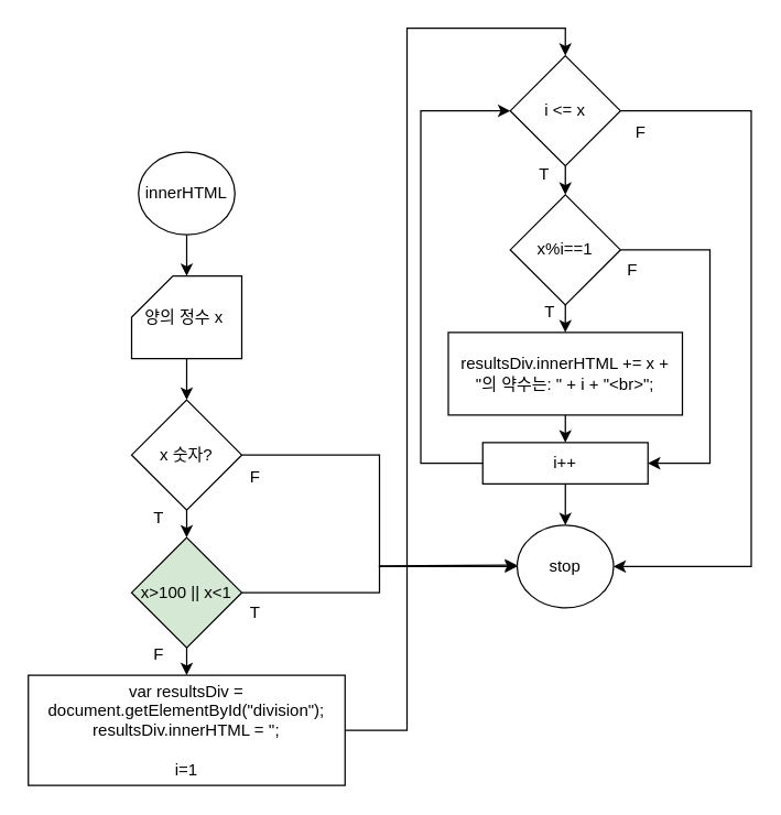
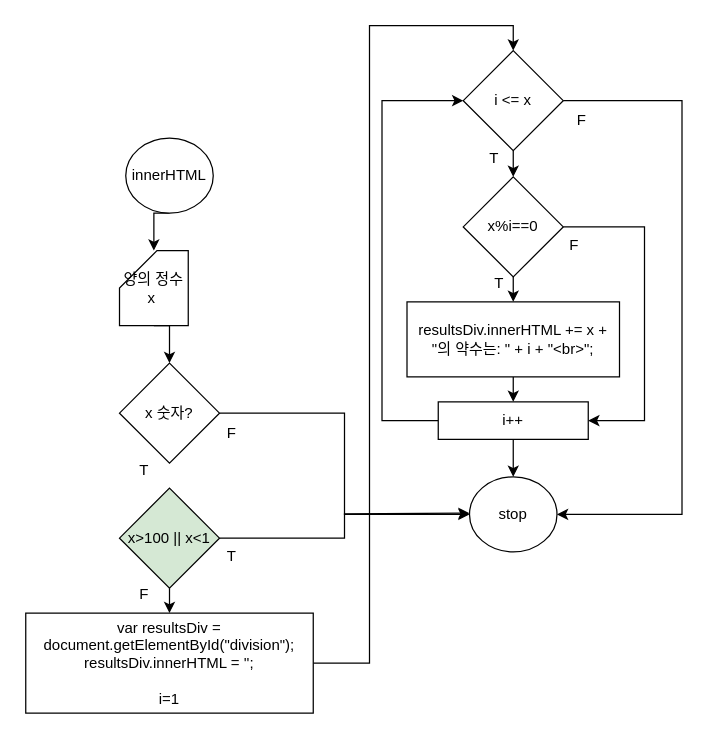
- <mxCell id="17" value="x%i==1" style="rhombus;whiteSpace=wrap;html=1;" vertex="1" parent="1"><mxGeometry x="370" y="141" width="80" height="80" as="geometry" /></mxCell>
+ <mxCell id="17" value="x%i==0" style="rhombus;whiteSpace=wrap;html=1;" vertex="1" parent="1"><mxGeometry x="370" y="141" width="80" height="80" as="geometry" /></mxCell>
- <mxCell id="3" value="양의 정수 x&amp;nbsp;" style="shape=card;whiteSpace=wrap;html=1;" vertex="1" parent="1"><mxGeometry x="95" y="200" width="80" height="60" as="geometry" /></mxCell>
+ <mxCell id="3" value="양의 정수 x&amp;nbsp;" style="shape=card;whiteSpace=wrap;html=1;" vertex="1" parent="1"><mxGeometry x="95" y="200" width="55" height="60" as="geometry" /></mxCell>
- <mxCell id="4" style="edgeStyle=orthogonalEdgeStyle;rounded=0;orthogonalLoop=1;jettySize=auto;html=1;exitX=0.5;exitY=1;exitDx=0;exitDy=0;entryX=0.5;entryY=0;entryDx=0;entryDy=0;" edge="1" parent="1" source="6" target="9"><mxGeometry relative="1" as="geometry" /></mxCell>
